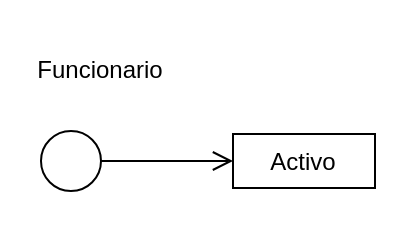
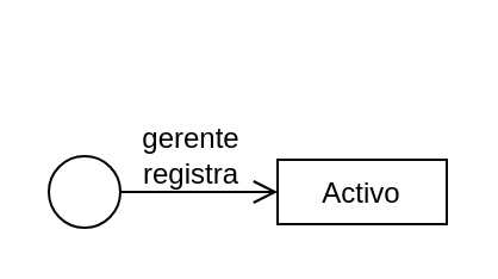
- <mxCell id="2" value="Funcionario" style="text;html=1;whiteSpace=wrap;strokeColor=none;fillColor=none;align=center;verticalAlign=middle;rounded=0;" vertex="1" parent="1"><mxGeometry x="20" y="20" width="60" height="30" as="geometry" /></mxCell>
+ <mxCell id="6" value="gerente registra" style="text;html=1;whiteSpace=wrap;strokeColor=none;fillColor=none;align=center;verticalAlign=middle;rounded=0;" vertex="1" parent="1"><mxGeometry x="50" y="50" width="60" height="30" as="geometry" /></mxCell>
